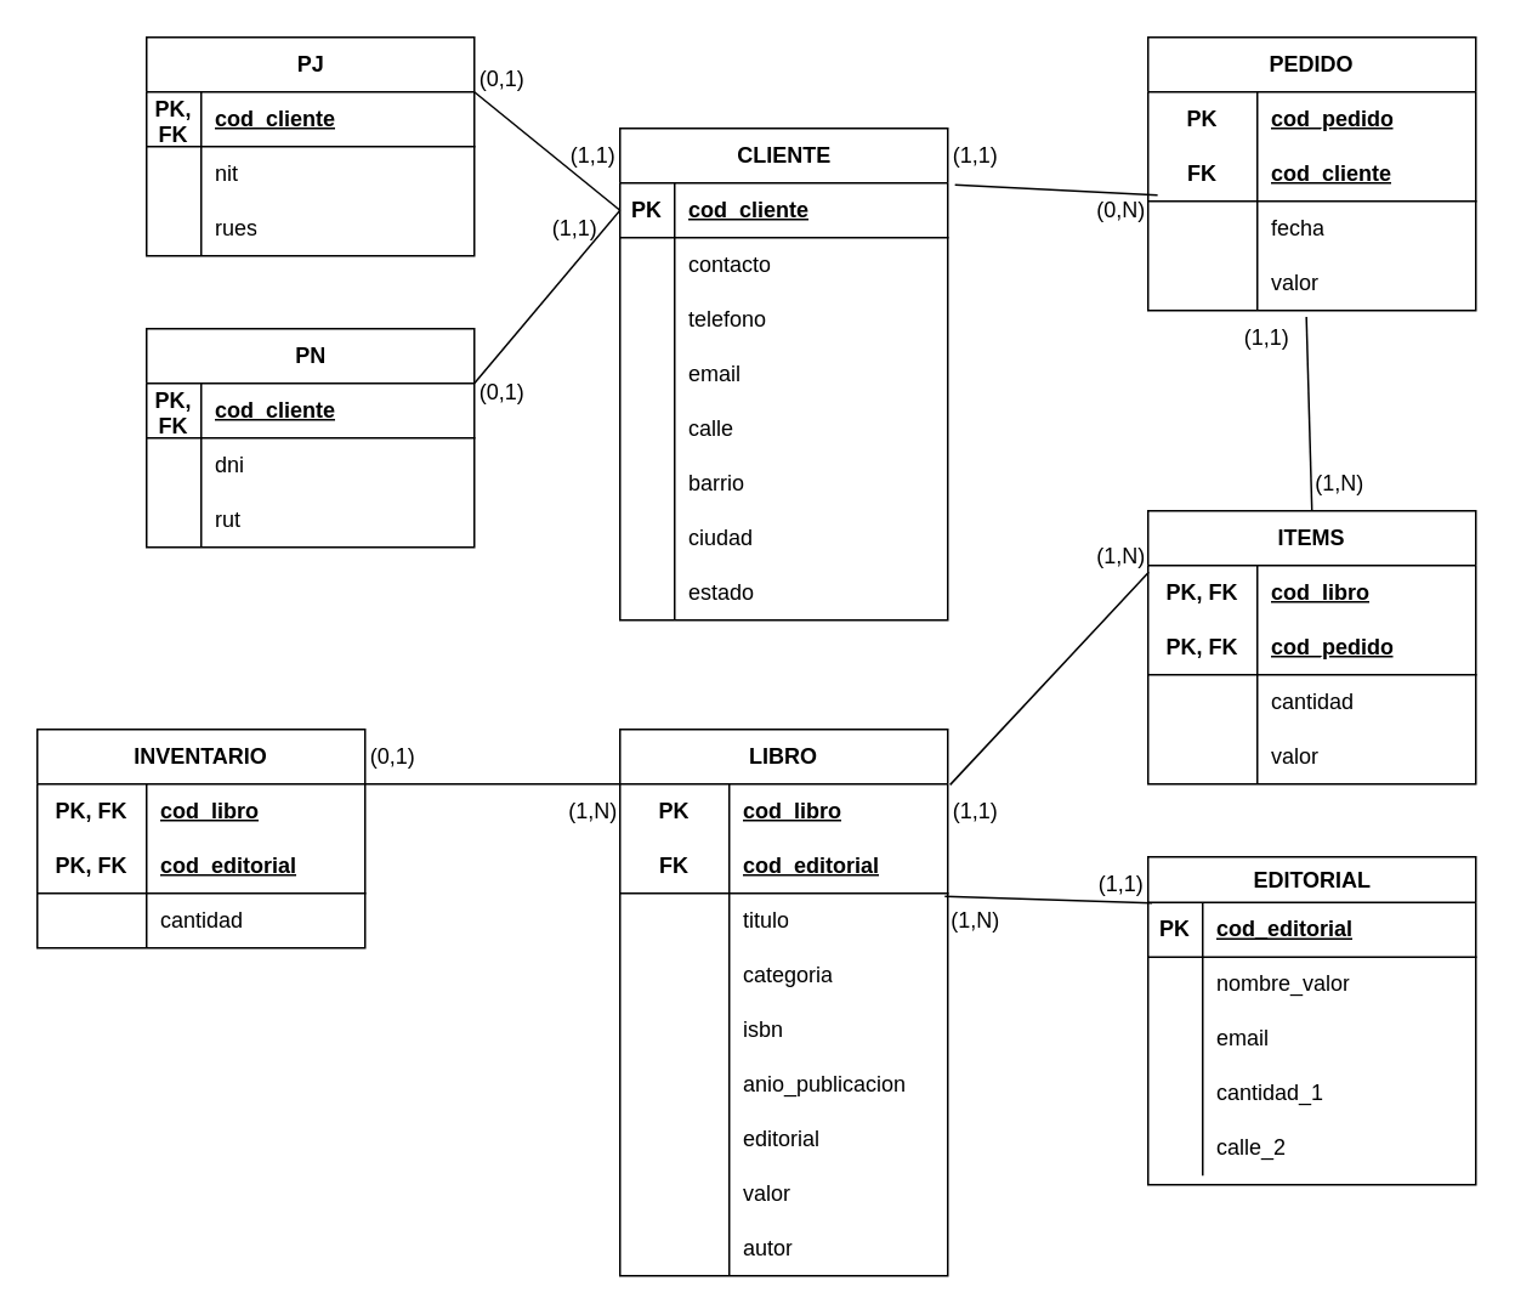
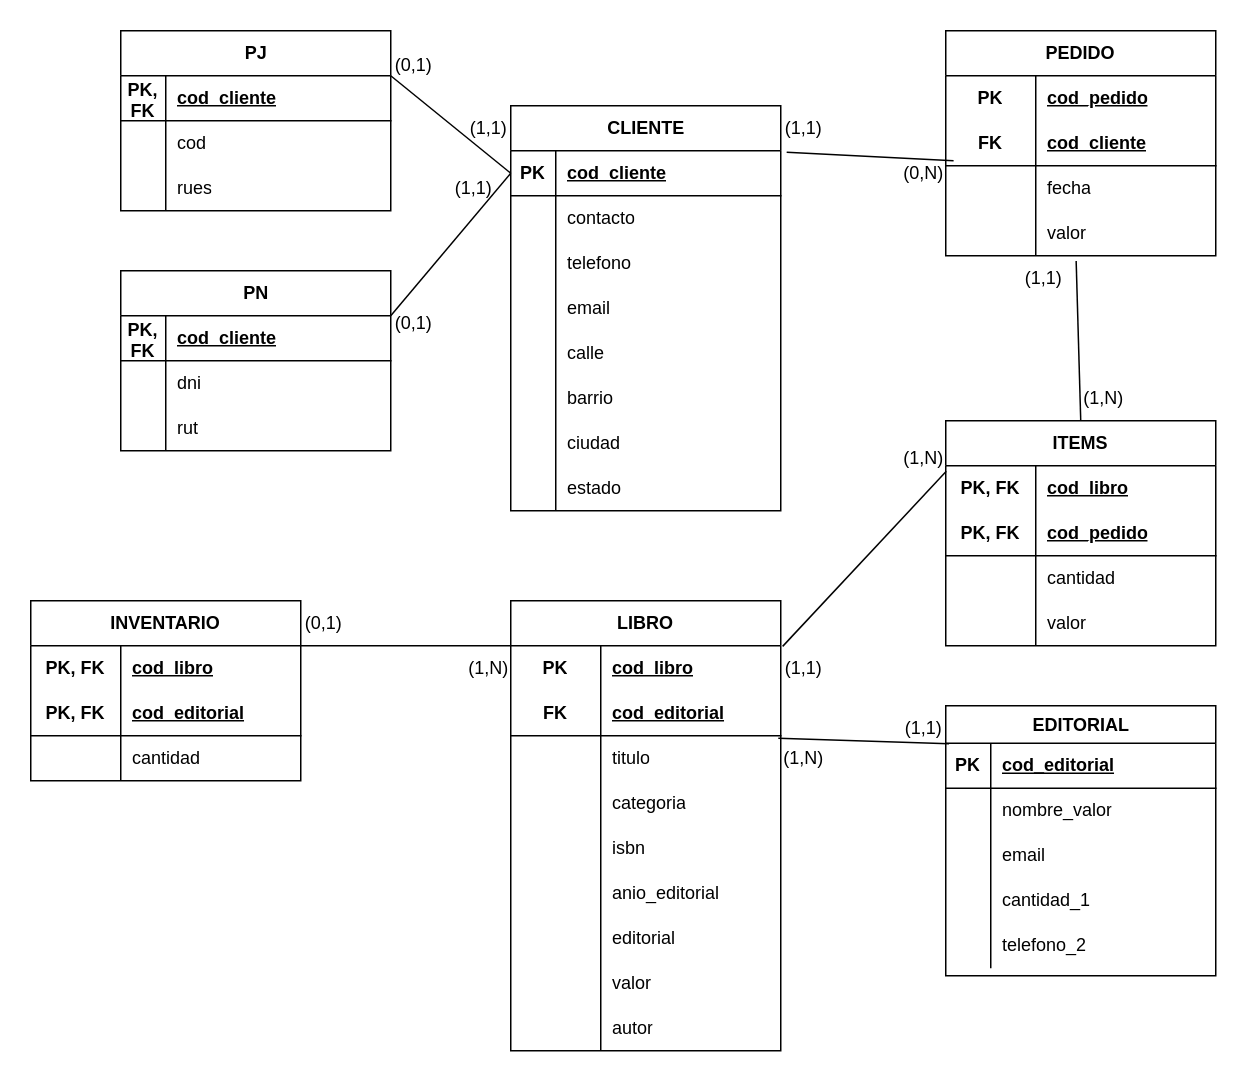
- <mxCell id="113" value="nit" style="shape=partialRectangle;connectable=0;fillColor=none;top=0;left=0;bottom=0;right=0;align=left;spacingLeft=6;overflow=hidden;whiteSpace=wrap;html=1;" vertex="1" parent="111"><mxGeometry x="30" width="150" height="30" as="geometry"><mxRectangle width="150" height="30" as="alternateBounds" /></mxGeometry></mxCell>
+ <mxCell id="113" value="cod" style="shape=partialRectangle;connectable=0;fillColor=none;top=0;left=0;bottom=0;right=0;align=left;spacingLeft=6;overflow=hidden;whiteSpace=wrap;html=1;" vertex="1" parent="111"><mxGeometry x="30" width="150" height="30" as="geometry"><mxRectangle width="150" height="30" as="alternateBounds" /></mxGeometry></mxCell>
- <mxCell id="58" value="anio_publicacion" style="shape=partialRectangle;connectable=0;fillColor=none;top=0;left=0;bottom=0;right=0;align=left;spacingLeft=6;overflow=hidden;html=1;whiteSpace=wrap;" vertex="1" parent="56"><mxGeometry x="60" width="120" height="30" as="geometry"><mxRectangle width="120" height="30" as="alternateBounds" /></mxGeometry></mxCell>
+ <mxCell id="58" value="anio_editorial" style="shape=partialRectangle;connectable=0;fillColor=none;top=0;left=0;bottom=0;right=0;align=left;spacingLeft=6;overflow=hidden;html=1;whiteSpace=wrap;" vertex="1" parent="56"><mxGeometry x="60" width="120" height="30" as="geometry"><mxRectangle width="120" height="30" as="alternateBounds" /></mxGeometry></mxCell>
- <mxCell id="83" value="calle_2" style="shape=partialRectangle;connectable=0;fillColor=none;top=0;left=0;bottom=0;right=0;align=left;spacingLeft=6;overflow=hidden;whiteSpace=wrap;html=1;" vertex="1" parent="81"><mxGeometry x="30" width="150" height="30" as="geometry"><mxRectangle width="150" height="30" as="alternateBounds" /></mxGeometry></mxCell>
+ <mxCell id="83" value="telefono_2" style="shape=partialRectangle;connectable=0;fillColor=none;top=0;left=0;bottom=0;right=0;align=left;spacingLeft=6;overflow=hidden;whiteSpace=wrap;html=1;" vertex="1" parent="81"><mxGeometry x="30" width="150" height="30" as="geometry"><mxRectangle width="150" height="30" as="alternateBounds" /></mxGeometry></mxCell>
